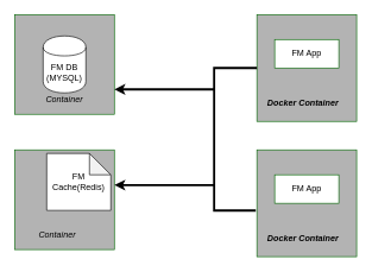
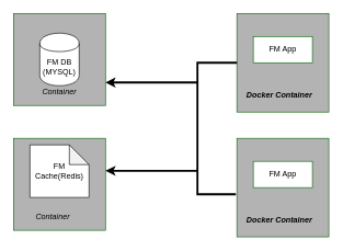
- <mxCell id="9" value="FM Cache(Redis)" style="shape=note;whiteSpace=wrap;html=1;backgroundOutline=1;darkOpacity=0.05;" parent="1" vertex="1"><mxGeometry x="65" y="215" width="90" height="80" as="geometry" /></mxCell>
+ <mxCell id="9" value="FM Cache(Redis)" style="shape=note;whiteSpace=wrap;html=1;backgroundOutline=1;darkOpacity=0.05;" parent="1" vertex="1"><mxGeometry x="45" y="220" width="90" height="80" as="geometry" /></mxCell>
